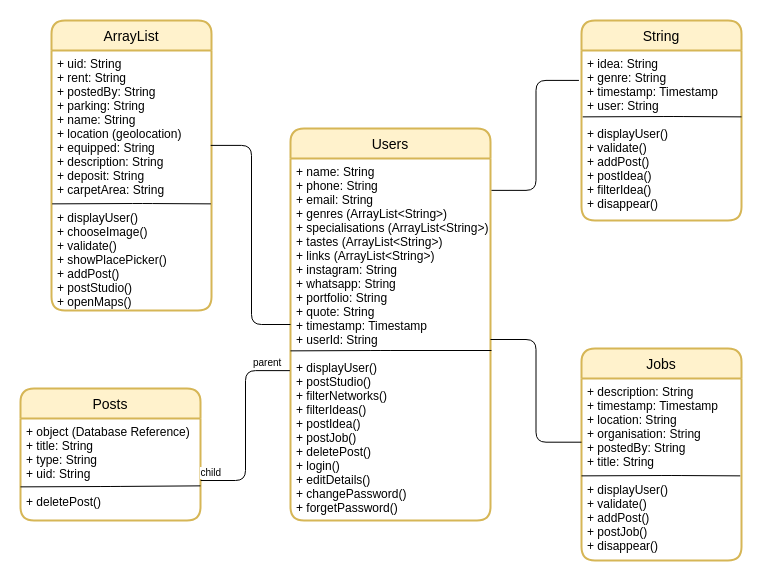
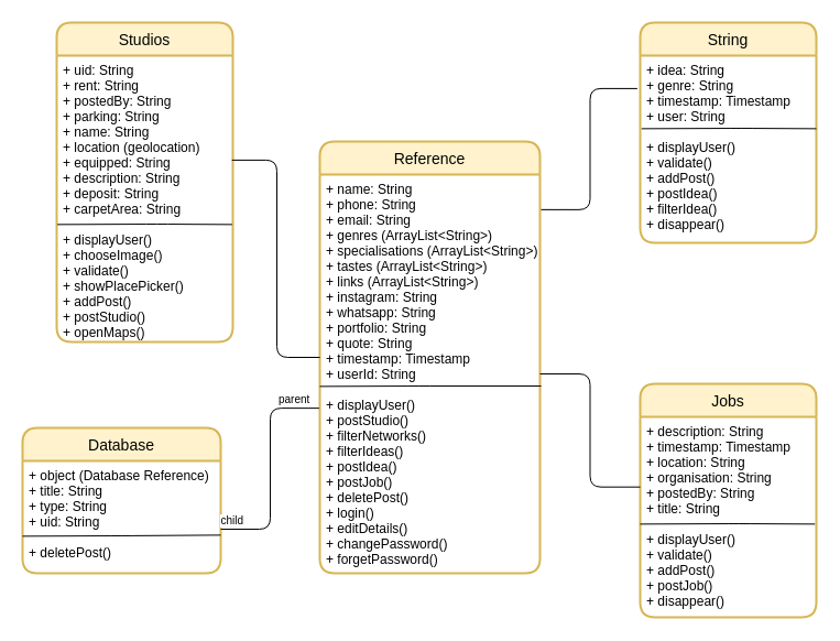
- <mxCell id="14" value="ArrayList" style="swimlane;childLayout=stackLayout;horizontal=1;startSize=30;horizontalStack=0;rounded=1;fontSize=14;fontStyle=0;strokeWidth=2;resizeParent=0;resizeLast=1;shadow=0;dashed=0;align=center;fillColor=#fff2cc;strokeColor=#d6b656;" parent="1" vertex="1"><mxGeometry x="51" y="20" width="160" height="290" as="geometry" /></mxCell>
+ <mxCell id="14" value="Studios" style="swimlane;childLayout=stackLayout;horizontal=1;startSize=30;horizontalStack=0;rounded=1;fontSize=14;fontStyle=0;strokeWidth=2;resizeParent=0;resizeLast=1;shadow=0;dashed=0;align=center;fillColor=#fff2cc;strokeColor=#d6b656;" parent="1" vertex="1"><mxGeometry x="51" y="20" width="160" height="290" as="geometry" /></mxCell>
- <mxCell id="2" value="Users" style="swimlane;childLayout=stackLayout;horizontal=1;startSize=30;horizontalStack=0;rounded=1;fontSize=14;fontStyle=0;strokeWidth=2;resizeParent=0;resizeLast=1;shadow=0;dashed=0;align=center;fillColor=#fff2cc;strokeColor=#d6b656;" parent="1" vertex="1"><mxGeometry x="290" y="128" width="200" height="392" as="geometry" /></mxCell>
+ <mxCell id="2" value="Reference" style="swimlane;childLayout=stackLayout;horizontal=1;startSize=30;horizontalStack=0;rounded=1;fontSize=14;fontStyle=0;strokeWidth=2;resizeParent=0;resizeLast=1;shadow=0;dashed=0;align=center;fillColor=#fff2cc;strokeColor=#d6b656;" parent="1" vertex="1"><mxGeometry x="290" y="128" width="200" height="392" as="geometry" /></mxCell>
- <mxCell id="5" value="Posts" style="swimlane;childLayout=stackLayout;horizontal=1;startSize=30;horizontalStack=0;rounded=1;fontSize=14;fontStyle=0;strokeWidth=2;resizeParent=0;resizeLast=1;shadow=0;dashed=0;align=center;fillColor=#fff2cc;strokeColor=#d6b656;" parent="1" vertex="1"><mxGeometry x="20" y="388" width="180" height="132" as="geometry" /></mxCell>
+ <mxCell id="5" value="Database" style="swimlane;childLayout=stackLayout;horizontal=1;startSize=30;horizontalStack=0;rounded=1;fontSize=14;fontStyle=0;strokeWidth=2;resizeParent=0;resizeLast=1;shadow=0;dashed=0;align=center;fillColor=#fff2cc;strokeColor=#d6b656;" parent="1" vertex="1"><mxGeometry x="20" y="388" width="180" height="132" as="geometry" /></mxCell>
